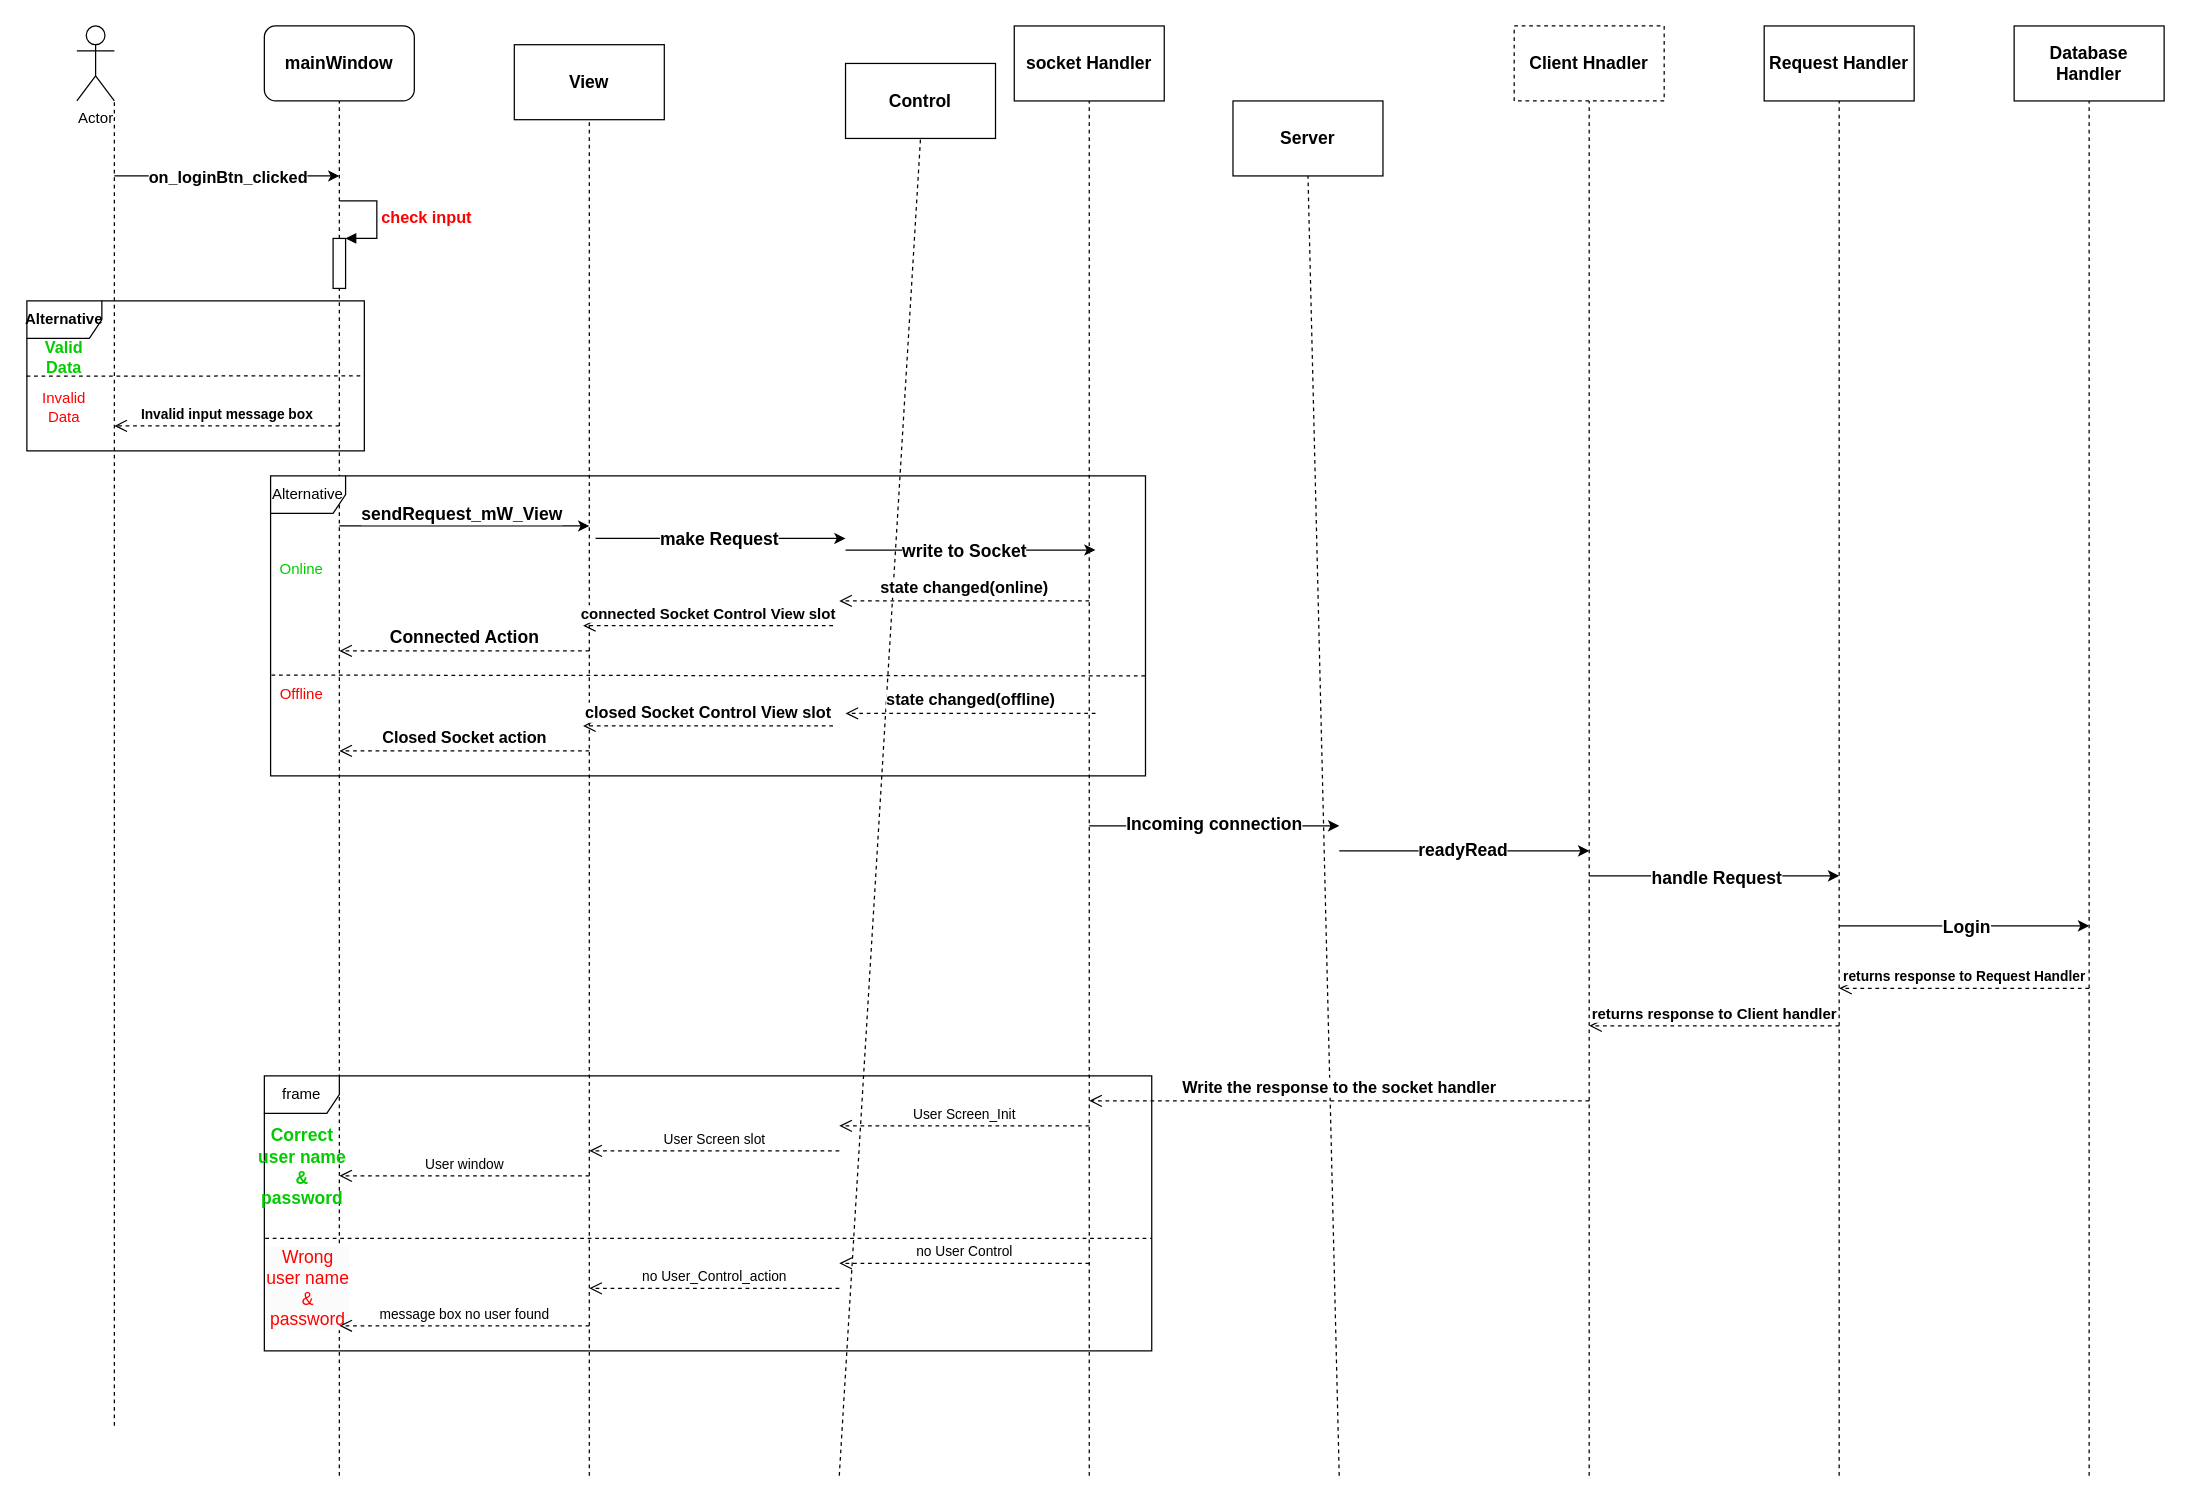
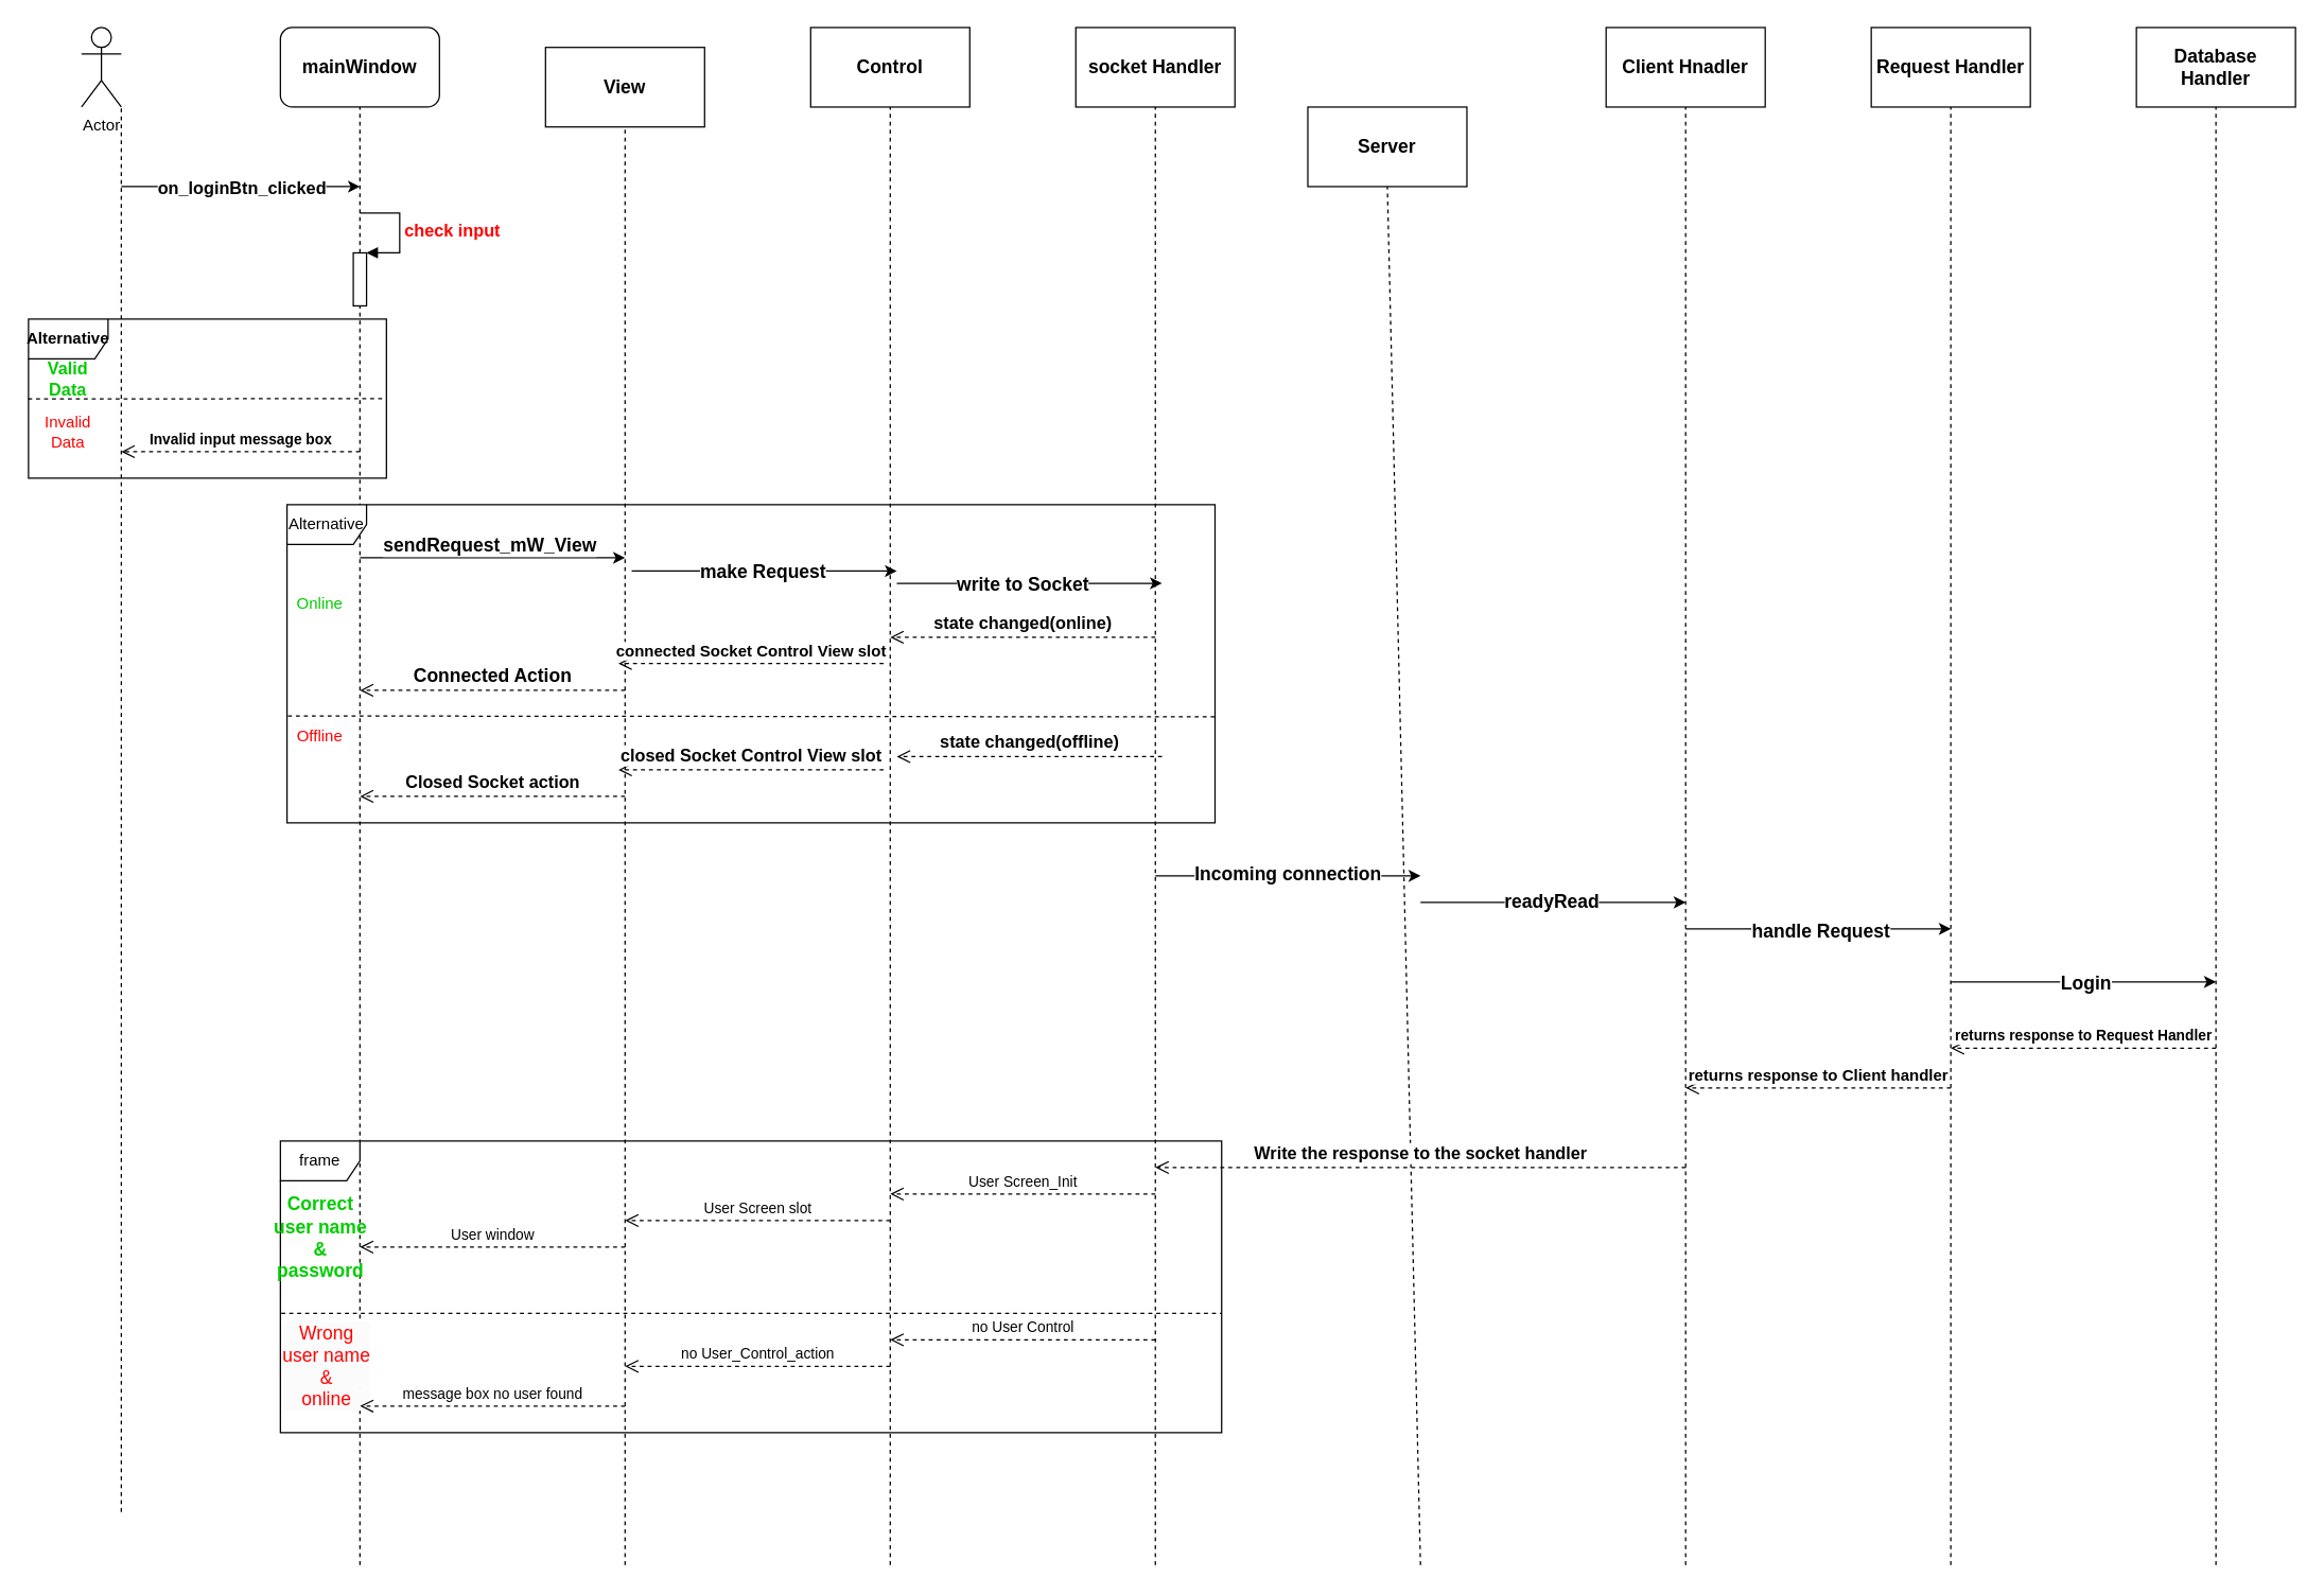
- <mxCell id="21" value="&lt;b&gt;&lt;font style=&quot;font-size: 14px;&quot;&gt;Client Hnadler&lt;/font&gt;&lt;/b&gt;" style="rounded=0;whiteSpace=wrap;html=1;dashed=1;" vertex="1" parent="1"><mxGeometry x="1211" y="20" width="120" height="60" as="geometry" /></mxCell>
+ <mxCell id="21" value="&lt;b&gt;&lt;font style=&quot;font-size: 14px;&quot;&gt;Client Hnadler&lt;/font&gt;&lt;/b&gt;" style="rounded=0;whiteSpace=wrap;html=1;" vertex="1" parent="1"><mxGeometry x="1211" y="20" width="120" height="60" as="geometry" /></mxCell>
- <mxCell id="5" value="&lt;font style=&quot;font-size: 14px;&quot;&gt;&lt;b&gt;Control&lt;/b&gt;&lt;/font&gt;" style="rounded=0;whiteSpace=wrap;html=1;" vertex="1" parent="1"><mxGeometry x="676" y="50" width="120" height="60" as="geometry" /></mxCell>
+ <mxCell id="5" value="&lt;font style=&quot;font-size: 14px;&quot;&gt;&lt;b&gt;Control&lt;/b&gt;&lt;/font&gt;" style="rounded=0;whiteSpace=wrap;html=1;" vertex="1" parent="1"><mxGeometry x="611" y="20" width="120" height="60" as="geometry" /></mxCell>
- <mxCell id="56" value="&lt;div style=&quot;forced-color-adjust: none; font-family: Helvetica; font-style: normal; font-variant-ligatures: normal; font-variant-caps: normal; letter-spacing: normal; orphans: 2; text-align: center; text-indent: 0px; text-transform: none; widows: 2; word-spacing: 0px; -webkit-text-stroke-width: 0px; white-space: nowrap; background-color: rgb(251, 251, 251); text-decoration-thickness: initial; text-decoration-style: initial; text-decoration-color: initial; font-size: 14px;&quot;&gt;&lt;font style=&quot;font-size: 14px;&quot; color=&quot;#ff0000&quot;&gt;Wrong&lt;/font&gt;&lt;/div&gt;&lt;div style=&quot;forced-color-adjust: none; font-family: Helvetica; font-style: normal; font-variant-ligatures: normal; font-variant-caps: normal; letter-spacing: normal; orphans: 2; text-align: center; text-indent: 0px; text-transform: none; widows: 2; word-spacing: 0px; -webkit-text-stroke-width: 0px; white-space: nowrap; background-color: rgb(251, 251, 251); text-decoration-thickness: initial; text-decoration-style: initial; text-decoration-color: initial; font-size: 14px;&quot;&gt;&lt;font style=&quot;font-size: 14px;&quot; color=&quot;#ff0000&quot;&gt;user name&lt;/font&gt;&lt;/div&gt;&lt;div style=&quot;forced-color-adjust: none; font-family: Helvetica; font-style: normal; font-variant-ligatures: normal; font-variant-caps: normal; letter-spacing: normal; orphans: 2; text-align: center; text-indent: 0px; text-transform: none; widows: 2; word-spacing: 0px; -webkit-text-stroke-width: 0px; white-space: nowrap; background-color: rgb(251, 251, 251); text-decoration-thickness: initial; text-decoration-style: initial; text-decoration-color: initial; font-size: 14px;&quot;&gt;&lt;font style=&quot;font-size: 14px;&quot; color=&quot;#ff0000&quot;&gt;&amp;amp;&lt;/font&gt;&lt;/div&gt;&lt;div style=&quot;forced-color-adjust: none; font-family: Helvetica; font-style: normal; font-variant-ligatures: normal; font-variant-caps: normal; letter-spacing: normal; orphans: 2; text-align: center; text-indent: 0px; text-transform: none; widows: 2; word-spacing: 0px; -webkit-text-stroke-width: 0px; white-space: nowrap; background-color: rgb(251, 251, 251); text-decoration-thickness: initial; text-decoration-style: initial; text-decoration-color: initial; font-size: 14px;&quot;&gt;&lt;font style=&quot;font-size: 14px;&quot; color=&quot;#ff0000&quot;&gt;password&lt;/font&gt;&lt;/div&gt;" style="text;whiteSpace=wrap;html=1;" vertex="1" parent="1"><mxGeometry x="211" y="990" width="90" height="80" as="geometry" /></mxCell>
+ <mxCell id="56" value="&lt;div style=&quot;forced-color-adjust: none; font-family: Helvetica; font-style: normal; font-variant-ligatures: normal; font-variant-caps: normal; letter-spacing: normal; orphans: 2; text-align: center; text-indent: 0px; text-transform: none; widows: 2; word-spacing: 0px; -webkit-text-stroke-width: 0px; white-space: nowrap; background-color: rgb(251, 251, 251); text-decoration-thickness: initial; text-decoration-style: initial; text-decoration-color: initial; font-size: 14px;&quot;&gt;&lt;font style=&quot;font-size: 14px;&quot; color=&quot;#ff0000&quot;&gt;Wrong&lt;/font&gt;&lt;/div&gt;&lt;div style=&quot;forced-color-adjust: none; font-family: Helvetica; font-style: normal; font-variant-ligatures: normal; font-variant-caps: normal; letter-spacing: normal; orphans: 2; text-align: center; text-indent: 0px; text-transform: none; widows: 2; word-spacing: 0px; -webkit-text-stroke-width: 0px; white-space: nowrap; background-color: rgb(251, 251, 251); text-decoration-thickness: initial; text-decoration-style: initial; text-decoration-color: initial; font-size: 14px;&quot;&gt;&lt;font style=&quot;font-size: 14px;&quot; color=&quot;#ff0000&quot;&gt;user name&lt;/font&gt;&lt;/div&gt;&lt;div style=&quot;forced-color-adjust: none; font-family: Helvetica; font-style: normal; font-variant-ligatures: normal; font-variant-caps: normal; letter-spacing: normal; orphans: 2; text-align: center; text-indent: 0px; text-transform: none; widows: 2; word-spacing: 0px; -webkit-text-stroke-width: 0px; white-space: nowrap; background-color: rgb(251, 251, 251); text-decoration-thickness: initial; text-decoration-style: initial; text-decoration-color: initial; font-size: 14px;&quot;&gt;&lt;font style=&quot;font-size: 14px;&quot; color=&quot;#ff0000&quot;&gt;&amp;amp;&lt;/font&gt;&lt;/div&gt;&lt;div style=&quot;forced-color-adjust: none; font-family: Helvetica; font-style: normal; font-variant-ligatures: normal; font-variant-caps: normal; letter-spacing: normal; orphans: 2; text-align: center; text-indent: 0px; text-transform: none; widows: 2; word-spacing: 0px; -webkit-text-stroke-width: 0px; white-space: nowrap; background-color: rgb(251, 251, 251); text-decoration-thickness: initial; text-decoration-style: initial; text-decoration-color: initial; font-size: 14px;&quot;&gt;&lt;font style=&quot;font-size: 14px;&quot; color=&quot;#ff0000&quot;&gt;online&lt;/font&gt;&lt;/div&gt;" style="text;whiteSpace=wrap;html=1;" vertex="1" parent="1"><mxGeometry x="211" y="990" width="90" height="80" as="geometry" /></mxCell>
